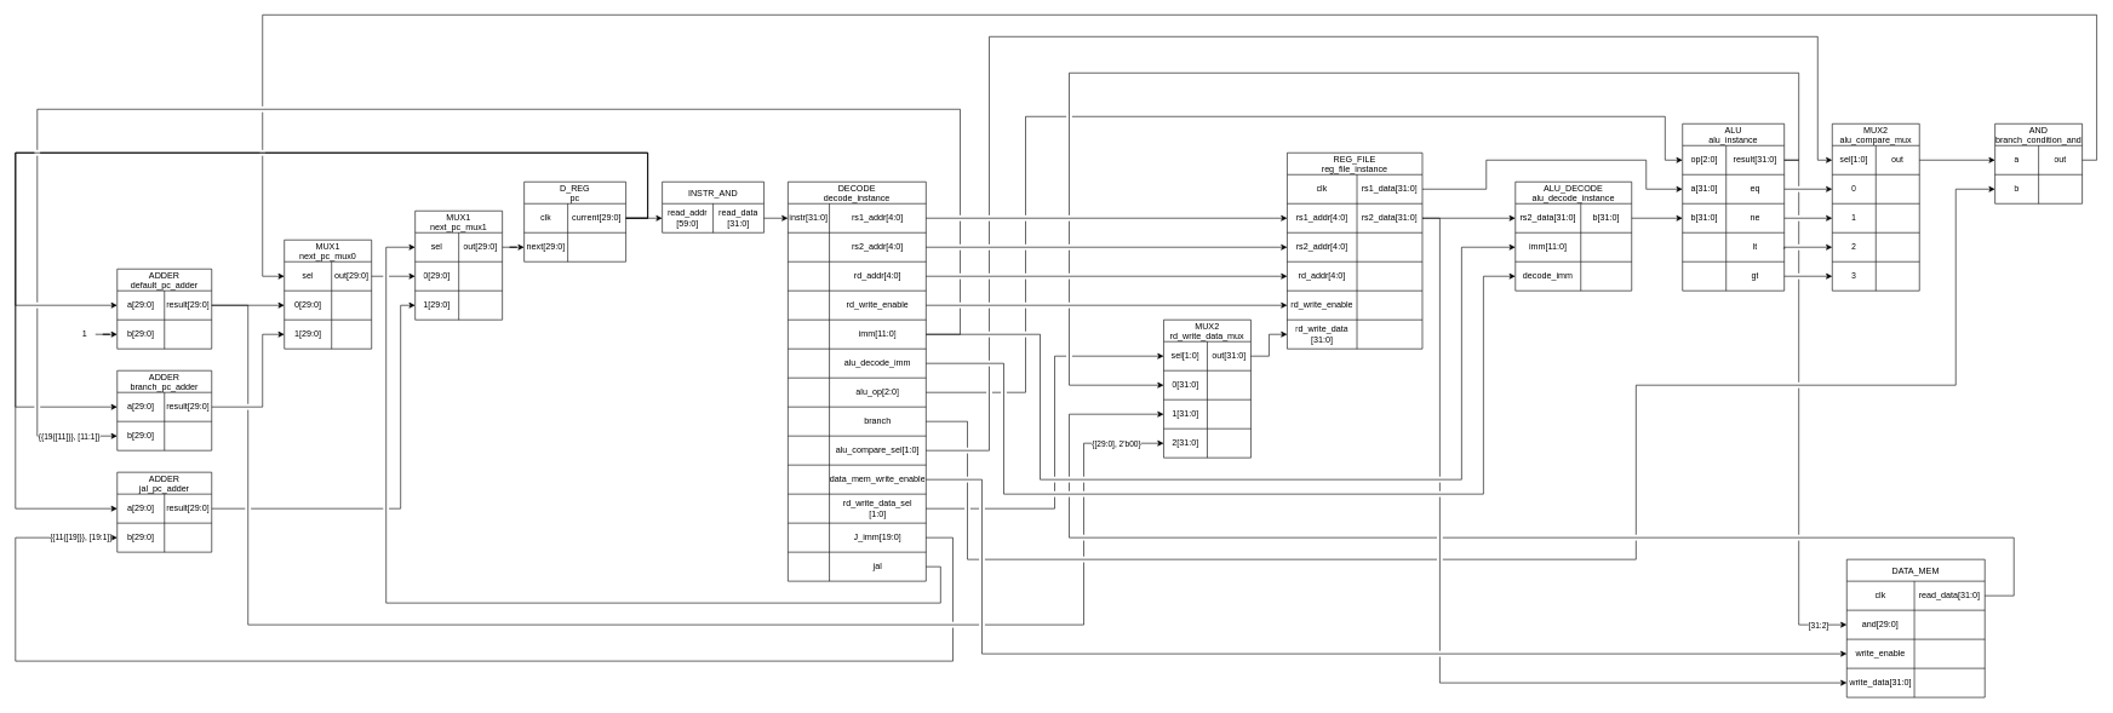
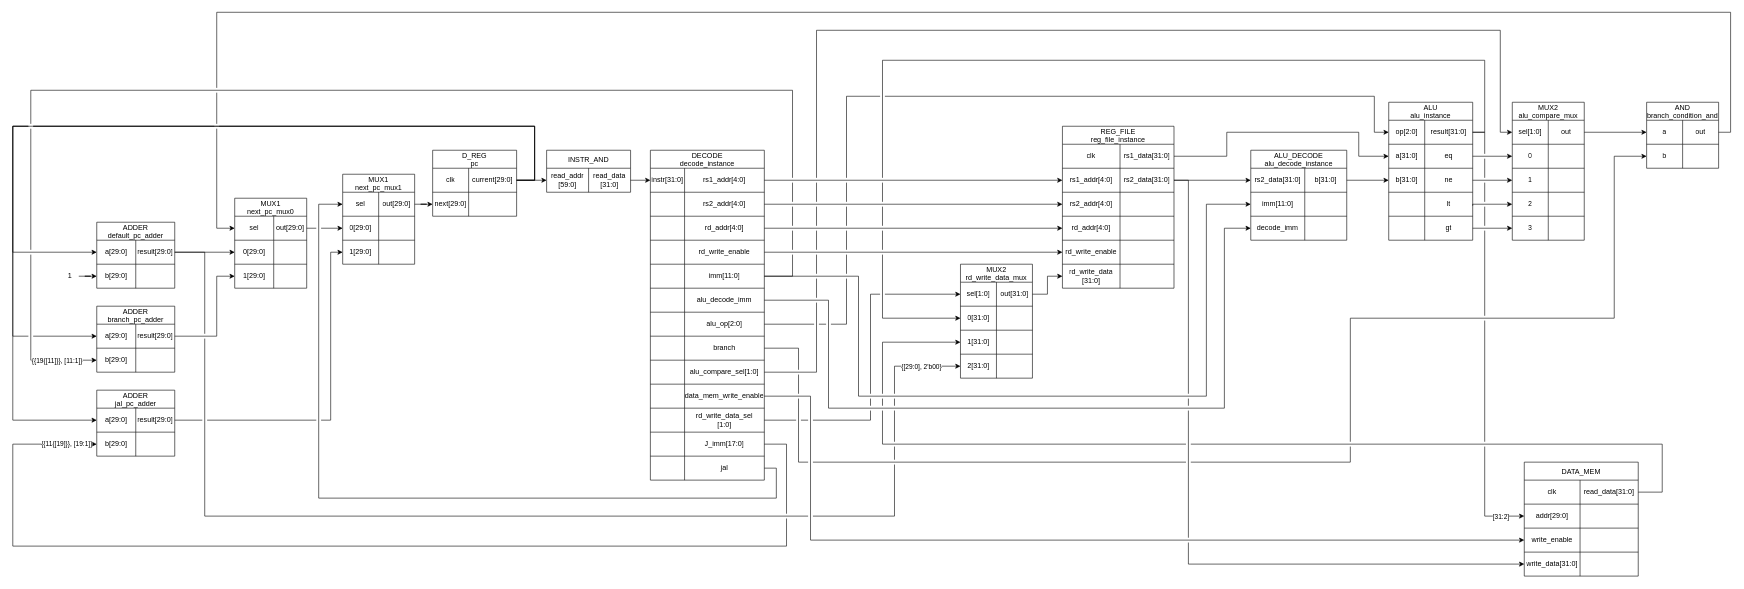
- <mxCell id="38" value="J_imm[19:0]" style="shape=partialRectangle;html=1;whiteSpace=wrap;connectable=0;strokeColor=inherit;overflow=hidden;fillColor=none;top=0;left=0;bottom=0;right=0;pointerEvents=1;" parent="36" vertex="1"><mxGeometry x="57" width="133" height="40" as="geometry"><mxRectangle width="133" height="40" as="alternateBounds" /></mxGeometry></mxCell>
+ <mxCell id="38" value="J_imm[17:0]" style="shape=partialRectangle;html=1;whiteSpace=wrap;connectable=0;strokeColor=inherit;overflow=hidden;fillColor=none;top=0;left=0;bottom=0;right=0;pointerEvents=1;" parent="36" vertex="1"><mxGeometry x="57" width="133" height="40" as="geometry"><mxRectangle width="133" height="40" as="alternateBounds" /></mxGeometry></mxCell>
- <mxCell id="136" value="and[29:0]" style="shape=partialRectangle;html=1;whiteSpace=wrap;connectable=0;strokeColor=inherit;overflow=hidden;fillColor=none;top=0;left=0;bottom=0;right=0;pointerEvents=1;" parent="135" vertex="1"><mxGeometry width="93" height="40" as="geometry"><mxRectangle width="93" height="40" as="alternateBounds" /></mxGeometry></mxCell>
+ <mxCell id="136" value="addr[29:0]" style="shape=partialRectangle;html=1;whiteSpace=wrap;connectable=0;strokeColor=inherit;overflow=hidden;fillColor=none;top=0;left=0;bottom=0;right=0;pointerEvents=1;" parent="135" vertex="1"><mxGeometry width="93" height="40" as="geometry"><mxRectangle width="93" height="40" as="alternateBounds" /></mxGeometry></mxCell>
